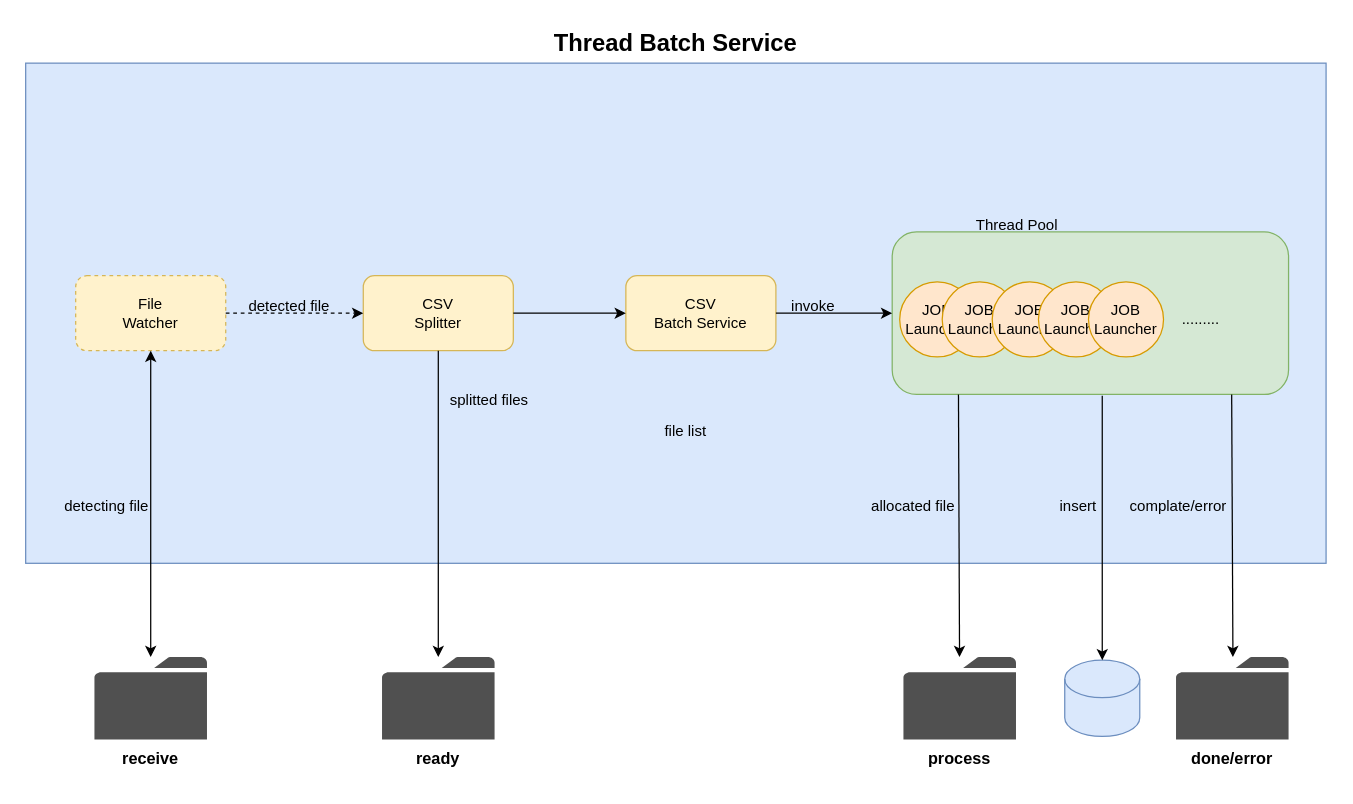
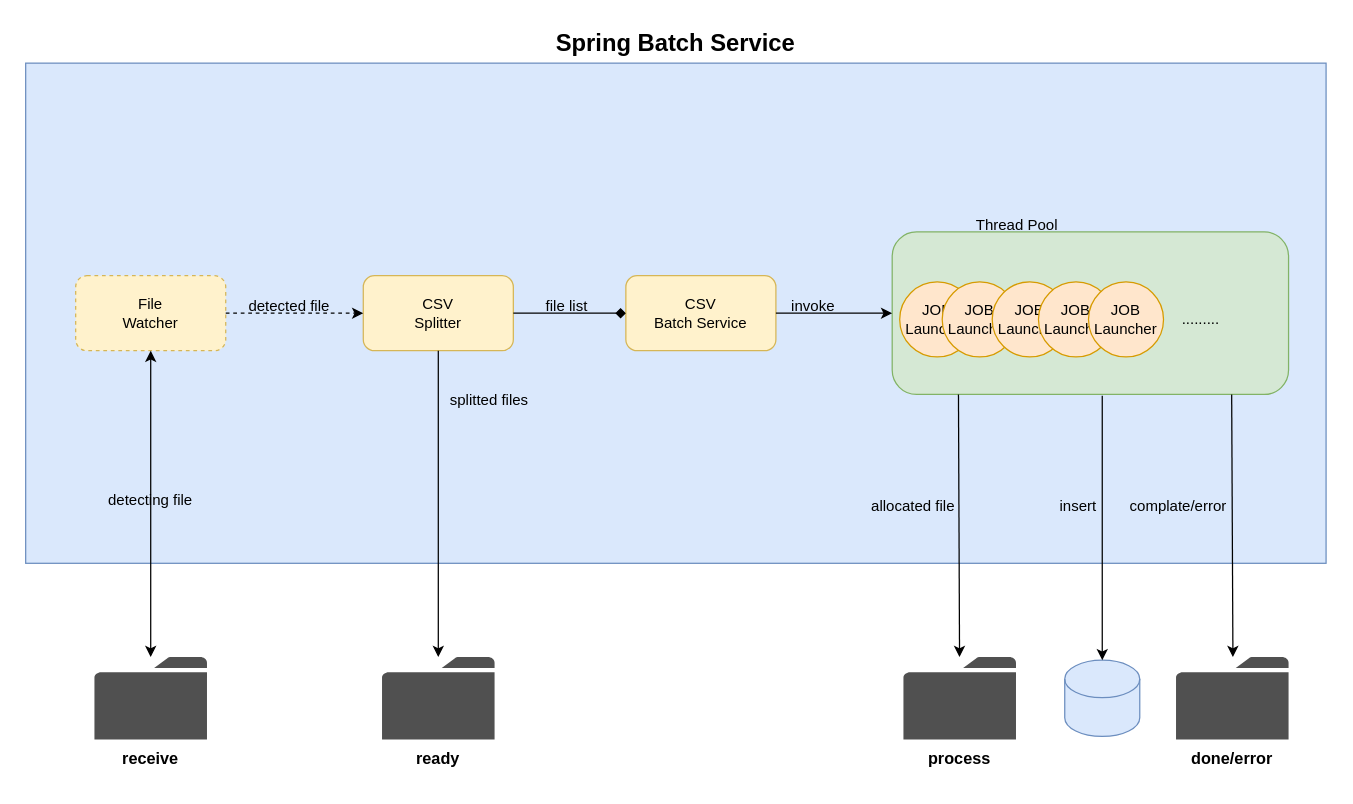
- <mxCell id="6" value="&lt;b&gt;&lt;font style=&quot;font-size: 19px;&quot;&gt;Thread Batch Service&lt;/font&gt;&lt;/b&gt;" style="text;html=1;align=center;verticalAlign=middle;whiteSpace=wrap;rounded=0;" vertex="1" parent="1"><mxGeometry x="410" y="20" width="260" height="30" as="geometry" /></mxCell>
+ <mxCell id="6" value="&lt;b&gt;&lt;font style=&quot;font-size: 19px;&quot;&gt;Spring Batch Service&lt;/font&gt;&lt;/b&gt;" style="text;html=1;align=center;verticalAlign=middle;whiteSpace=wrap;rounded=0;" vertex="1" parent="1"><mxGeometry x="410" y="20" width="260" height="30" as="geometry" /></mxCell>
- <mxCell id="16" value="" style="endArrow=classic;html=1;rounded=0;exitX=1;exitY=0.5;exitDx=0;exitDy=0;entryX=0;entryY=0.5;entryDx=0;entryDy=0;" edge="1" parent="1" source="9" target="15"><mxGeometry width="50" height="50" relative="1" as="geometry"><mxPoint x="520" y="360" as="sourcePoint" /><mxPoint x="570" y="310" as="targetPoint" /></mxGeometry></mxCell>
+ <mxCell id="16" value="" style="endArrow=diamond;html=1;rounded=0;exitX=1;exitY=0.5;exitDx=0;exitDy=0;entryX=0;entryY=0.5;entryDx=0;entryDy=0;" edge="1" parent="1" source="9" target="15"><mxGeometry width="50" height="50" relative="1" as="geometry"><mxPoint x="520" y="360" as="sourcePoint" /><mxPoint x="570" y="310" as="targetPoint" /></mxGeometry></mxCell>
- <mxCell id="17" value="file list" style="text;html=1;align=center;verticalAlign=middle;whiteSpace=wrap;rounded=0;" vertex="1" parent="1"><mxGeometry x="508" y="330" width="80" height="30" as="geometry" /></mxCell>
+ <mxCell id="17" value="file list" style="text;html=1;align=center;verticalAlign=middle;whiteSpace=wrap;rounded=0;" vertex="1" parent="1"><mxGeometry x="413" y="230" width="80" height="30" as="geometry" /></mxCell>
- <mxCell id="8" value="detecting file" style="text;html=1;align=center;verticalAlign=middle;whiteSpace=wrap;rounded=0;" vertex="1" parent="1"><mxGeometry x="50" y="390" width="70" height="30" as="geometry" /></mxCell>
+ <mxCell id="8" value="detecting file" style="text;html=1;align=center;verticalAlign=middle;whiteSpace=wrap;rounded=0;" vertex="1" parent="1"><mxGeometry x="85" y="385" width="70" height="30" as="geometry" /></mxCell>
